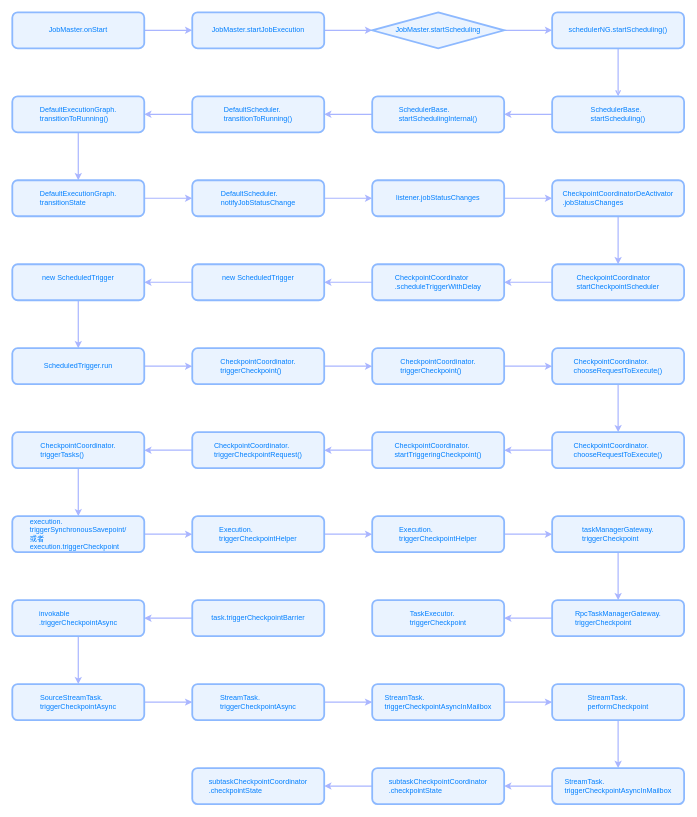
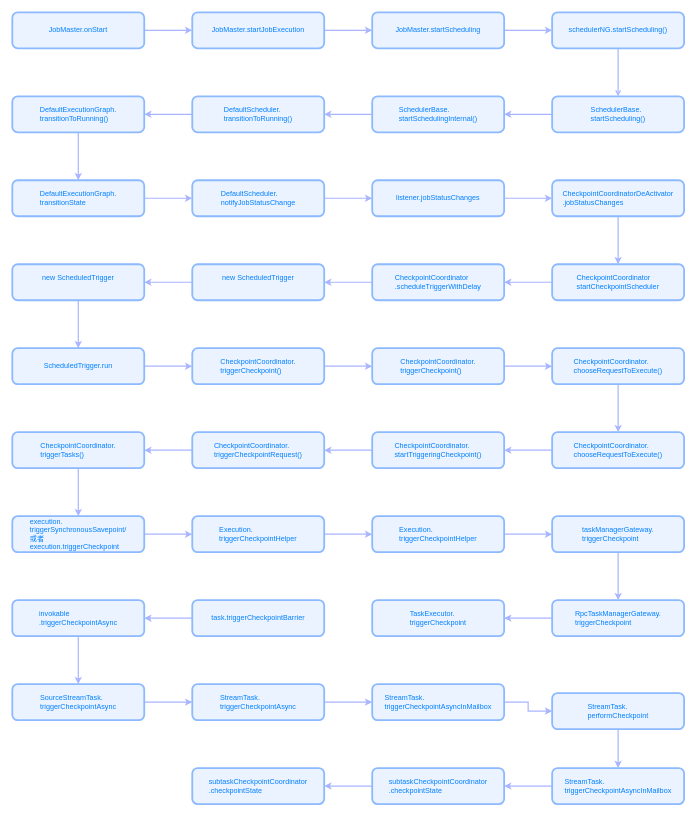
- <mxCell id="7" value="&lt;span style=&quot;text-align: left;&quot;&gt;&lt;font color=&quot;#007fff&quot;&gt;JobMaster.&lt;/font&gt;&lt;/span&gt;&lt;font color=&quot;#007fff&quot;&gt;startScheduling&lt;/font&gt;" style="rhombus;whiteSpace=wrap;html=1;fillColor=#EAF3FF;strokeColor=#8DB9FF;strokeWidth=3;" vertex="1" parent="1"><mxGeometry x="620" y="20" width="220" height="60" as="geometry" /></mxCell>
+ <mxCell id="7" value="&lt;span style=&quot;text-align: left;&quot;&gt;&lt;font color=&quot;#007fff&quot;&gt;JobMaster.&lt;/font&gt;&lt;/span&gt;&lt;font color=&quot;#007fff&quot;&gt;startScheduling&lt;/font&gt;" style="rounded=1;whiteSpace=wrap;html=1;fillColor=#EAF3FF;strokeColor=#8DB9FF;strokeWidth=3;" vertex="1" parent="1"><mxGeometry x="620" y="20" width="220" height="60" as="geometry" /></mxCell>
- <mxCell id="72" value="&lt;div style=&quot;text-align: left;&quot;&gt;&lt;span style=&quot;background-color: initial;&quot;&gt;&lt;font color=&quot;#007fff&quot;&gt;StreamTask&lt;/font&gt;&lt;/span&gt;&lt;span style=&quot;color: rgb(0, 127, 255); background-color: initial;&quot;&gt;.&lt;/span&gt;&lt;/div&gt;&lt;div style=&quot;text-align: left;&quot;&gt;&lt;font color=&quot;#007fff&quot;&gt;performCheckpoint&lt;/font&gt;&lt;br&gt;&lt;/div&gt;" style="rounded=1;whiteSpace=wrap;html=1;fillColor=#EAF3FF;strokeColor=#8DB9FF;strokeWidth=3;" vertex="1" parent="1"><mxGeometry x="920" y="1140" width="220" height="60" as="geometry" /></mxCell>
+ <mxCell id="72" value="&lt;div style=&quot;text-align: left;&quot;&gt;&lt;span style=&quot;background-color: initial;&quot;&gt;&lt;font color=&quot;#007fff&quot;&gt;StreamTask&lt;/font&gt;&lt;/span&gt;&lt;span style=&quot;color: rgb(0, 127, 255); background-color: initial;&quot;&gt;.&lt;/span&gt;&lt;/div&gt;&lt;div style=&quot;text-align: left;&quot;&gt;&lt;font color=&quot;#007fff&quot;&gt;performCheckpoint&lt;/font&gt;&lt;br&gt;&lt;/div&gt;" style="rounded=1;whiteSpace=wrap;html=1;fillColor=#EAF3FF;strokeColor=#8DB9FF;strokeWidth=3;" vertex="1" parent="1"><mxGeometry x="920" y="1155" width="220" height="60" as="geometry" /></mxCell>
